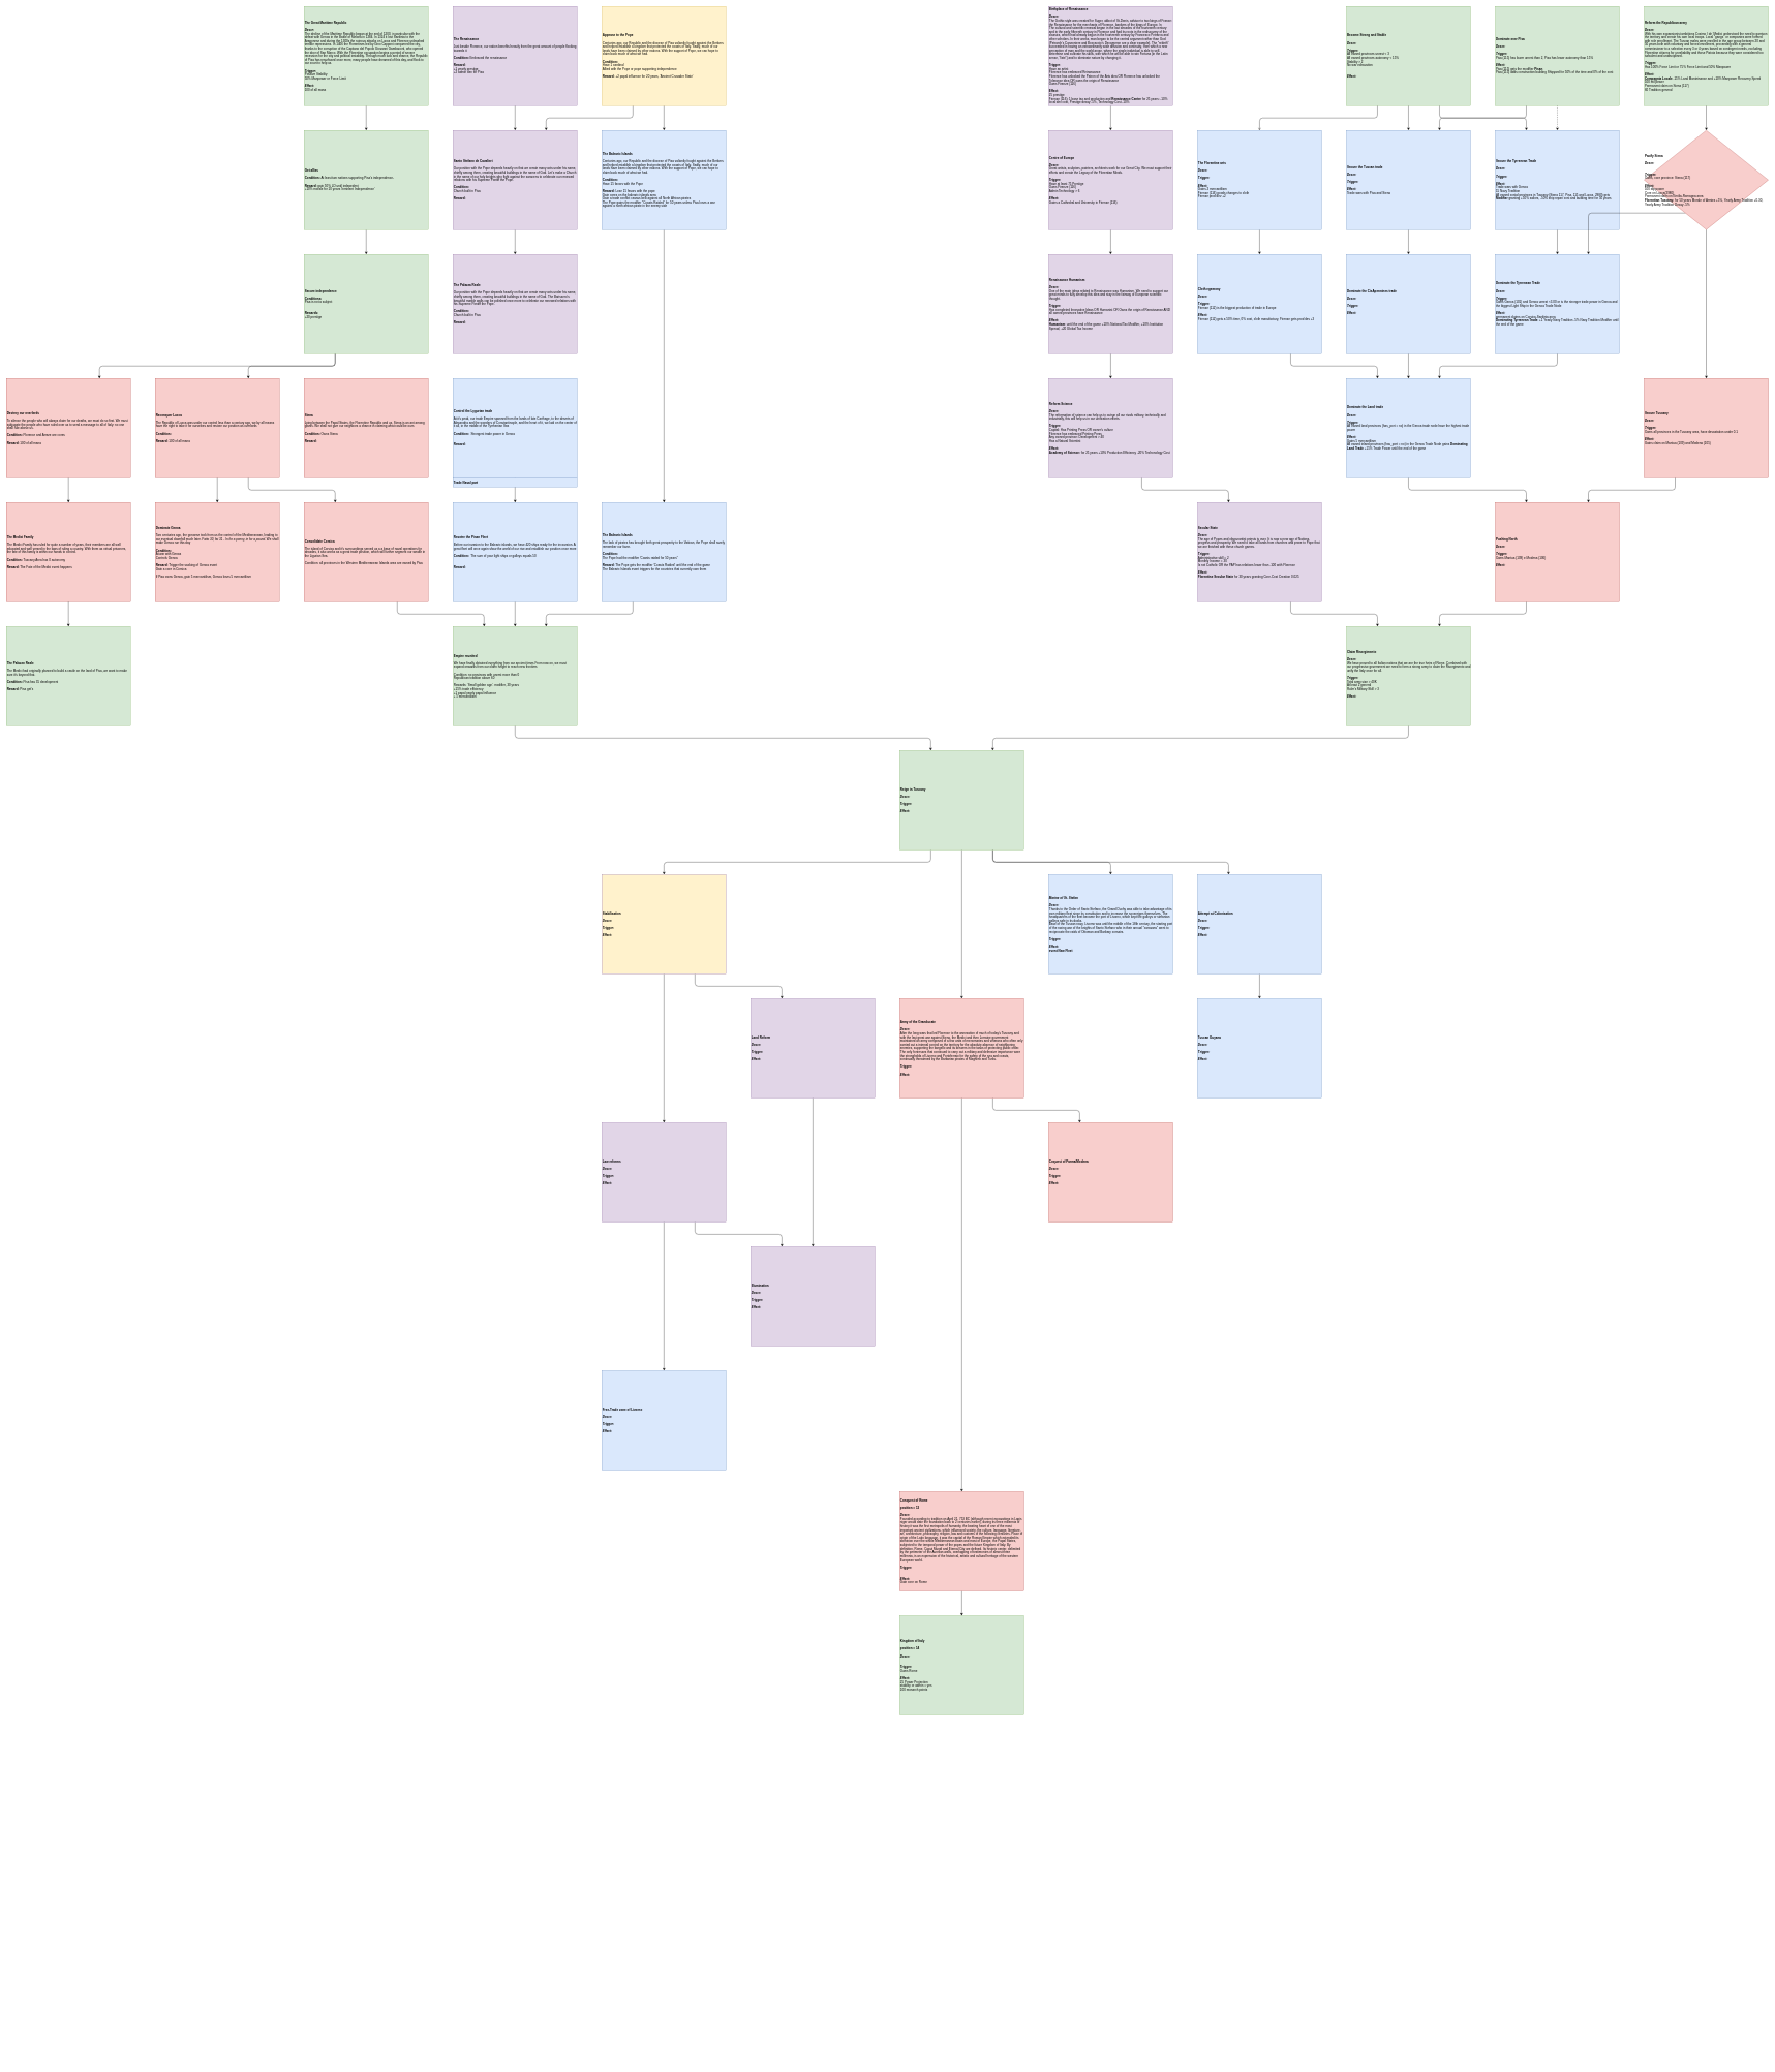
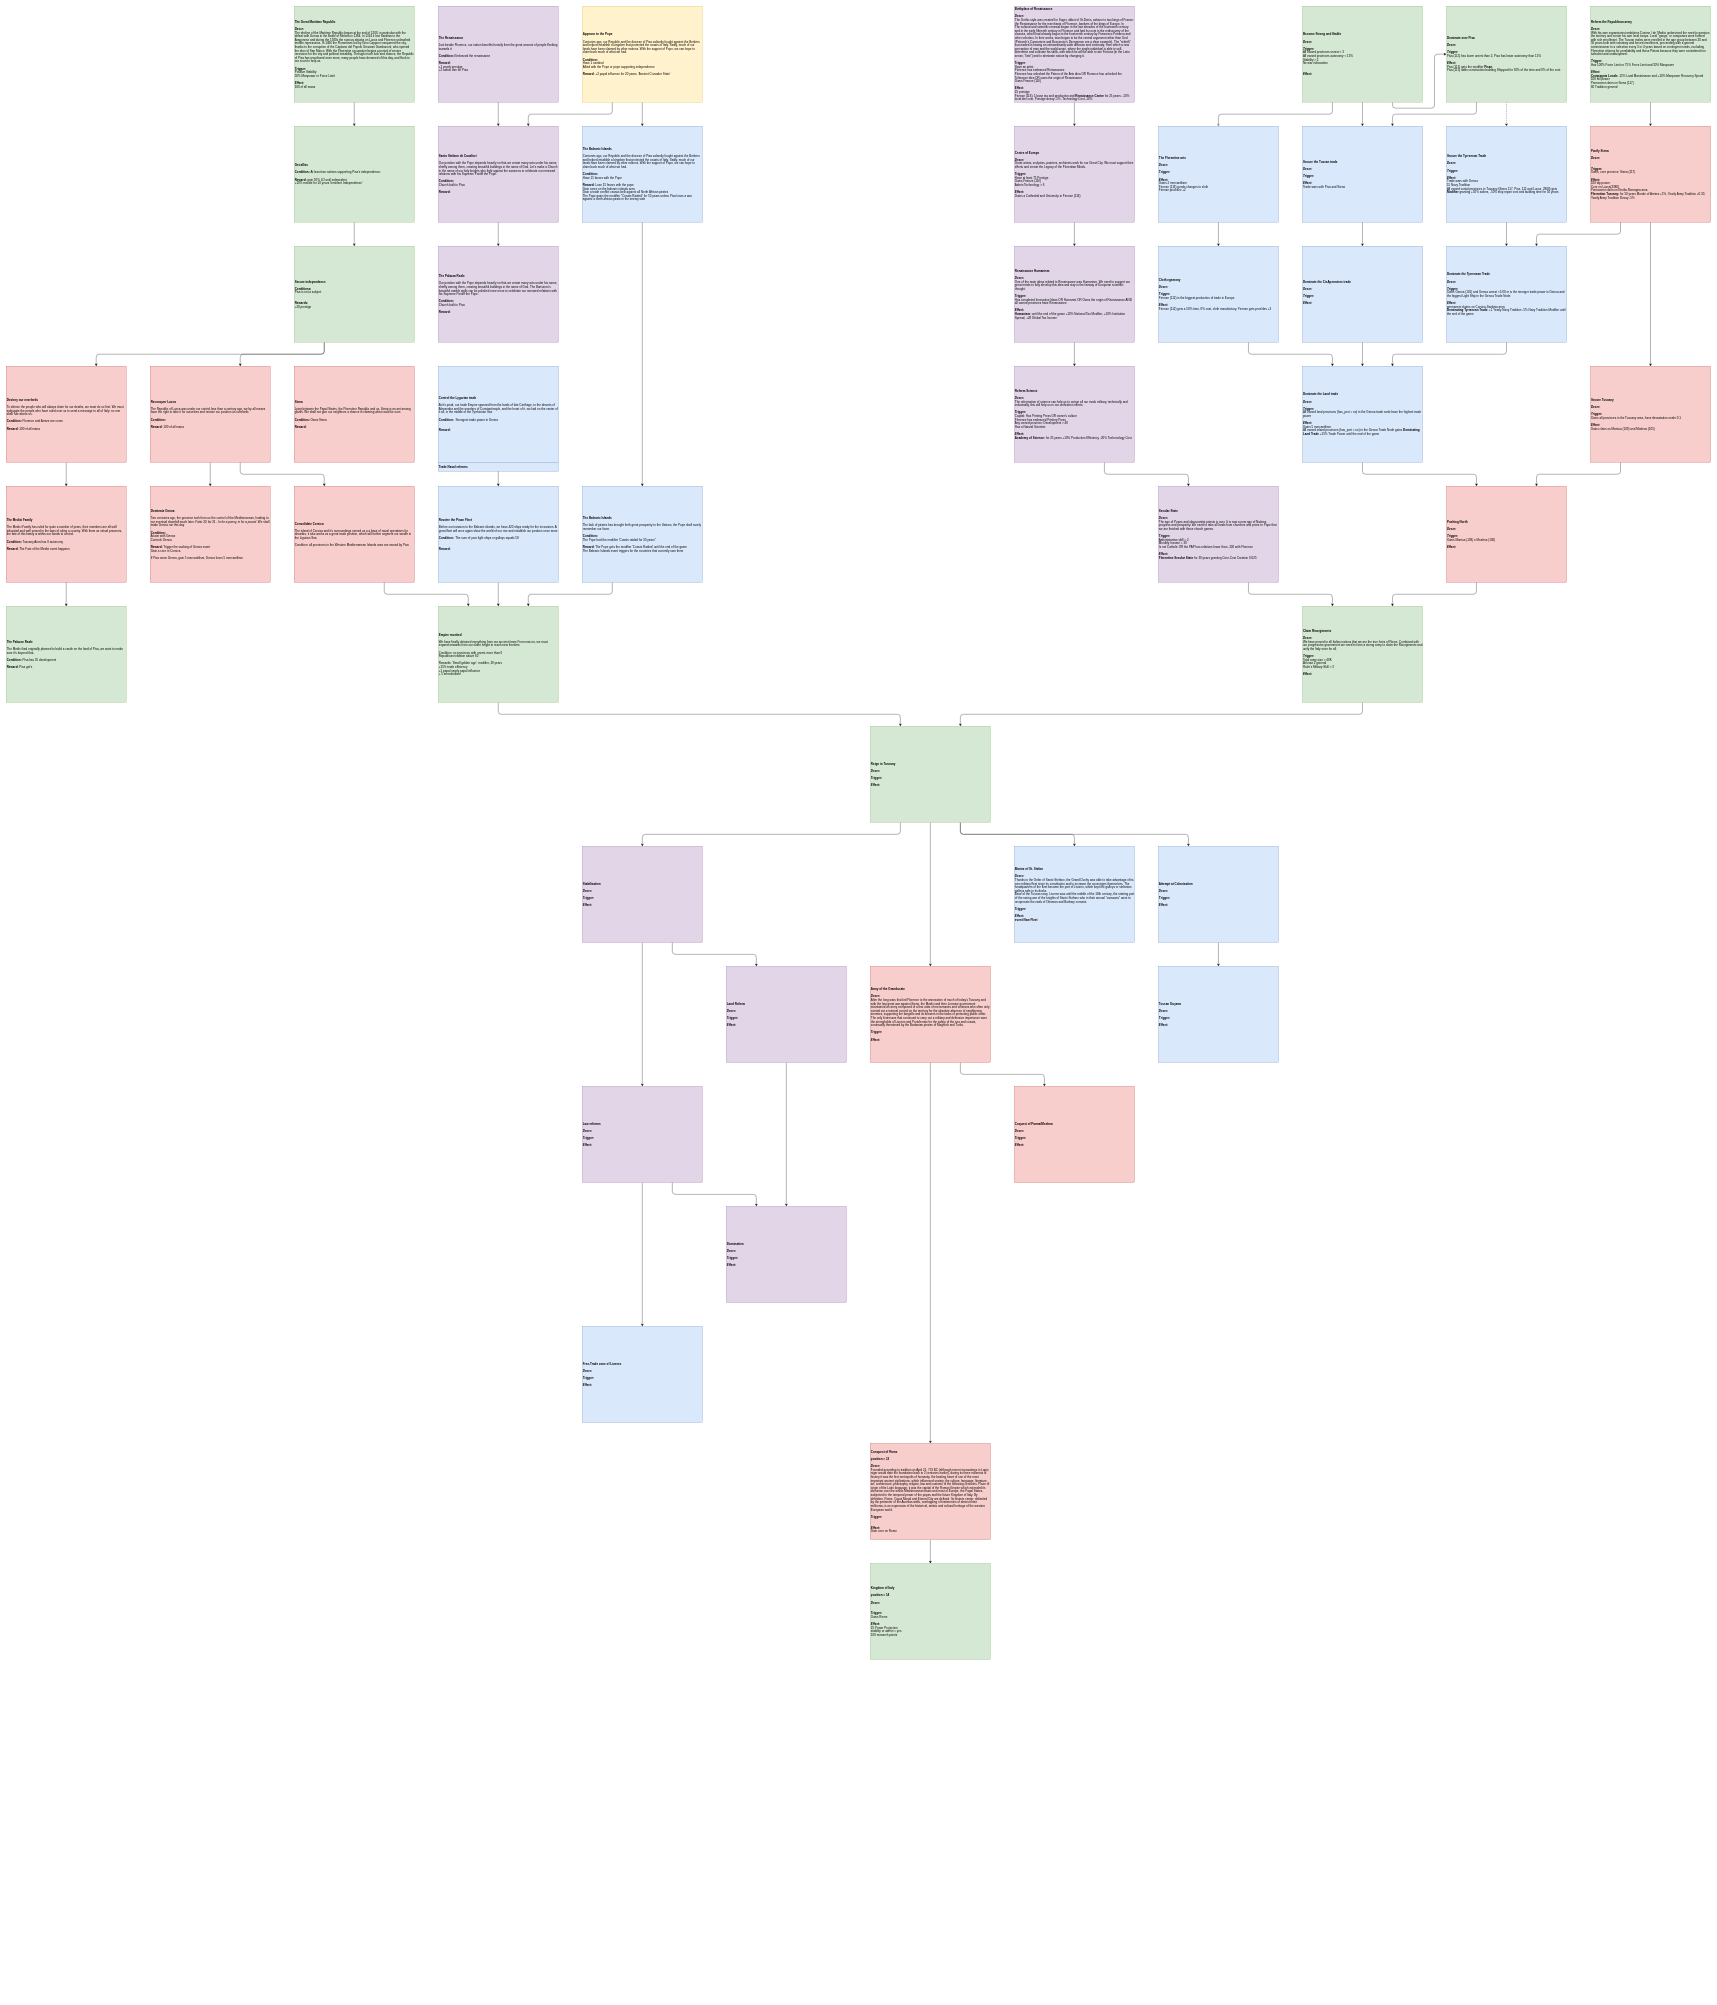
- <mxCell id="16" style="edgeStyle=orthogonalEdgeStyle;orthogonalLoop=1;jettySize=auto;html=1;exitX=0.75;exitY=1;exitDx=0;exitDy=0;align=left;rounded=1;entryX=0.25;entryY=0;entryDx=0;entryDy=0;" parent="1" source="17" target="24" edge="1"><mxGeometry relative="1" as="geometry" /></mxCell>
+ <mxCell id="16" style="edgeStyle=orthogonalEdgeStyle;orthogonalLoop=1;jettySize=auto;html=1;exitX=0.75;exitY=1;exitDx=0;exitDy=0;align=left;rounded=1;" parent="1" source="17" target="20" edge="1"><mxGeometry relative="1" as="geometry" /></mxCell>
- <mxCell id="31" value="&lt;div style=&quot;font-size: 10px;&quot;&gt;&lt;div style=&quot;font-weight: 400; font-size: 10px;&quot;&gt;&lt;b style=&quot;font-size: 10px;&quot;&gt;Pacify Siena&lt;/b&gt;&lt;/div&gt;&lt;div style=&quot;font-weight: 400; font-size: 10px;&quot;&gt;&lt;b style=&quot;font-size: 10px;&quot;&gt;&lt;br style=&quot;font-size: 10px;&quot;&gt;&lt;/b&gt;&lt;/div&gt;&lt;div style=&quot;font-weight: 400; font-size: 10px;&quot;&gt;&lt;i style=&quot;font-size: 10px;&quot;&gt;&lt;b style=&quot;font-size: 10px;&quot;&gt;Descr:&lt;/b&gt;&lt;/i&gt;&lt;/div&gt;&lt;div style=&quot;font-weight: 400; font-size: 10px;&quot;&gt;&lt;div style=&quot;font-size: 10px;&quot;&gt;&lt;br style=&quot;font-size: 10px;&quot;&gt;&lt;/div&gt;&lt;div style=&quot;font-size: 10px;&quot;&gt;&lt;br style=&quot;font-size: 10px;&quot;&gt;&lt;/div&gt;&lt;/div&gt;&lt;div style=&quot;font-weight: 400; font-size: 10px;&quot;&gt;&lt;b style=&quot;font-size: 10px;&quot;&gt;&lt;i style=&quot;font-size: 10px;&quot;&gt;Trigger:&lt;/i&gt;&lt;/b&gt;&lt;/div&gt;&lt;div style=&quot;font-weight: 400; font-size: 10px;&quot;&gt;Owns, core province: Siena (117)&lt;/div&gt;&lt;div style=&quot;font-weight: 400; font-size: 10px;&quot;&gt;&lt;br style=&quot;font-size: 10px;&quot;&gt;&lt;/div&gt;&lt;div style=&quot;font-weight: 400; font-size: 10px;&quot;&gt;&lt;b style=&quot;font-size: 10px;&quot;&gt;&lt;i style=&quot;font-size: 10px;&quot;&gt;Effect:&lt;/i&gt;&lt;/b&gt;&lt;/div&gt;&lt;div style=&quot;font-weight: 400; font-size: 10px;&quot;&gt;100 dip power&lt;/div&gt;&lt;div style=&quot;font-weight: 400; font-size: 10px;&quot;&gt;Core on Lucca(2980)&lt;/div&gt;&lt;div style=&quot;font-weight: 400; font-size: 10px;&quot;&gt;Permanent claim on Emilia-Romagna area&lt;/div&gt;&lt;div style=&quot;font-weight: 400; font-size: 10px;&quot;&gt;&lt;b style=&quot;font-size: 10px;&quot;&gt;Florentian Tuscany:&lt;/b&gt;&amp;nbsp;for 50 years Morale of Armies +5%, Yearly Army Tradition +0.30, Yearly Army Tradition Decay -5%&lt;/div&gt;&lt;/div&gt;" style="rhombus;whiteSpace=wrap;html=1;align=left;fontSize=10;fontStyle=1;fillColor=#f8cecc;strokeColor=#b85450;" parent="1" vertex="1"><mxGeometry x="5300" y="420" width="400" height="320" as="geometry" /></mxCell>
+ <mxCell id="31" value="&lt;div style=&quot;font-size: 10px;&quot;&gt;&lt;div style=&quot;font-weight: 400; font-size: 10px;&quot;&gt;&lt;b style=&quot;font-size: 10px;&quot;&gt;Pacify Siena&lt;/b&gt;&lt;/div&gt;&lt;div style=&quot;font-weight: 400; font-size: 10px;&quot;&gt;&lt;b style=&quot;font-size: 10px;&quot;&gt;&lt;br style=&quot;font-size: 10px;&quot;&gt;&lt;/b&gt;&lt;/div&gt;&lt;div style=&quot;font-weight: 400; font-size: 10px;&quot;&gt;&lt;i style=&quot;font-size: 10px;&quot;&gt;&lt;b style=&quot;font-size: 10px;&quot;&gt;Descr:&lt;/b&gt;&lt;/i&gt;&lt;/div&gt;&lt;div style=&quot;font-weight: 400; font-size: 10px;&quot;&gt;&lt;div style=&quot;font-size: 10px;&quot;&gt;&lt;br style=&quot;font-size: 10px;&quot;&gt;&lt;/div&gt;&lt;div style=&quot;font-size: 10px;&quot;&gt;&lt;br style=&quot;font-size: 10px;&quot;&gt;&lt;/div&gt;&lt;/div&gt;&lt;div style=&quot;font-weight: 400; font-size: 10px;&quot;&gt;&lt;b style=&quot;font-size: 10px;&quot;&gt;&lt;i style=&quot;font-size: 10px;&quot;&gt;Trigger:&lt;/i&gt;&lt;/b&gt;&lt;/div&gt;&lt;div style=&quot;font-weight: 400; font-size: 10px;&quot;&gt;Owns, core province: Siena (117)&lt;/div&gt;&lt;div style=&quot;font-weight: 400; font-size: 10px;&quot;&gt;&lt;br style=&quot;font-size: 10px;&quot;&gt;&lt;/div&gt;&lt;div style=&quot;font-weight: 400; font-size: 10px;&quot;&gt;&lt;b style=&quot;font-size: 10px;&quot;&gt;&lt;i style=&quot;font-size: 10px;&quot;&gt;Effect:&lt;/i&gt;&lt;/b&gt;&lt;/div&gt;&lt;div style=&quot;font-weight: 400; font-size: 10px;&quot;&gt;100 dip power&lt;/div&gt;&lt;div style=&quot;font-weight: 400; font-size: 10px;&quot;&gt;Core on Lucca(2980)&lt;/div&gt;&lt;div style=&quot;font-weight: 400; font-size: 10px;&quot;&gt;Permanent claim on Emilia-Romagna area&lt;/div&gt;&lt;div style=&quot;font-weight: 400; font-size: 10px;&quot;&gt;&lt;b style=&quot;font-size: 10px;&quot;&gt;Florentian Tuscany:&lt;/b&gt;&amp;nbsp;for 50 years Morale of Armies +5%, Yearly Army Tradition +0.30, Yearly Army Tradition Decay -5%&lt;/div&gt;&lt;/div&gt;" style="rounded=0;whiteSpace=wrap;html=1;align=left;fontSize=10;fontStyle=1;fillColor=#f8cecc;strokeColor=#b85450;" parent="1" vertex="1"><mxGeometry x="5300" y="420" width="400" height="320" as="geometry" /></mxCell>
- <mxCell id="118" value="Trade Naval part" style="text;html=1;strokeColor=#6c8ebf;fillColor=#dae8fc;align=left;verticalAlign=middle;whiteSpace=wrap;rounded=0;fontSize=10;fontStyle=1" parent="1" vertex="1"><mxGeometry x="1460" y="1540" width="400" height="30" as="geometry" /></mxCell>
+ <mxCell id="118" value="Trade Naval reforms" style="text;html=1;strokeColor=#6c8ebf;fillColor=#dae8fc;align=left;verticalAlign=middle;whiteSpace=wrap;rounded=0;fontSize=10;fontStyle=1" parent="1" vertex="1"><mxGeometry x="1460" y="1540" width="400" height="30" as="geometry" /></mxCell>
- <mxCell id="66" value="Stabilisation&lt;div style=&quot;font-weight: 400; font-size: 10px;&quot;&gt;&lt;b style=&quot;font-size: 10px;&quot;&gt;&lt;i style=&quot;font-size: 10px;&quot;&gt;&lt;br class=&quot;Apple-interchange-newline&quot; style=&quot;font-size: 10px;&quot;&gt;Descr:&lt;/i&gt;&lt;/b&gt;&lt;/div&gt;&lt;div style=&quot;font-weight: 400; font-size: 10px;&quot;&gt;&lt;b style=&quot;font-size: 10px;&quot;&gt;&lt;i style=&quot;font-size: 10px;&quot;&gt;&lt;br style=&quot;font-size: 10px;&quot;&gt;&lt;/i&gt;&lt;/b&gt;&lt;/div&gt;&lt;div style=&quot;font-weight: 400; font-size: 10px;&quot;&gt;&lt;b style=&quot;font-size: 10px;&quot;&gt;&lt;i style=&quot;font-size: 10px;&quot;&gt;Trigger:&lt;/i&gt;&lt;/b&gt;&lt;/div&gt;&lt;div style=&quot;font-weight: 400; font-size: 10px;&quot;&gt;&lt;b style=&quot;font-size: 10px;&quot;&gt;&lt;i style=&quot;font-size: 10px;&quot;&gt;&lt;br style=&quot;font-size: 10px;&quot;&gt;&lt;/i&gt;&lt;/b&gt;&lt;/div&gt;&lt;div style=&quot;font-weight: 400; font-size: 10px;&quot;&gt;&lt;b style=&quot;font-size: 10px;&quot;&gt;&lt;i style=&quot;font-size: 10px;&quot;&gt;Effect:&lt;/i&gt;&lt;/b&gt;&lt;/div&gt;" style="rounded=0;whiteSpace=wrap;html=1;align=left;fontSize=10;fontStyle=1;labelBackgroundColor=none;fillColor=#fff2cc;strokeColor=#9673a6;" parent="1" vertex="1"><mxGeometry y="2820" width="400" height="320" as="geometry" x="1940" /></mxCell>
+ <mxCell id="66" value="Stabilisation&lt;div style=&quot;font-weight: 400; font-size: 10px;&quot;&gt;&lt;b style=&quot;font-size: 10px;&quot;&gt;&lt;i style=&quot;font-size: 10px;&quot;&gt;&lt;br class=&quot;Apple-interchange-newline&quot; style=&quot;font-size: 10px;&quot;&gt;Descr:&lt;/i&gt;&lt;/b&gt;&lt;/div&gt;&lt;div style=&quot;font-weight: 400; font-size: 10px;&quot;&gt;&lt;b style=&quot;font-size: 10px;&quot;&gt;&lt;i style=&quot;font-size: 10px;&quot;&gt;&lt;br style=&quot;font-size: 10px;&quot;&gt;&lt;/i&gt;&lt;/b&gt;&lt;/div&gt;&lt;div style=&quot;font-weight: 400; font-size: 10px;&quot;&gt;&lt;b style=&quot;font-size: 10px;&quot;&gt;&lt;i style=&quot;font-size: 10px;&quot;&gt;Trigger:&lt;/i&gt;&lt;/b&gt;&lt;/div&gt;&lt;div style=&quot;font-weight: 400; font-size: 10px;&quot;&gt;&lt;b style=&quot;font-size: 10px;&quot;&gt;&lt;i style=&quot;font-size: 10px;&quot;&gt;&lt;br style=&quot;font-size: 10px;&quot;&gt;&lt;/i&gt;&lt;/b&gt;&lt;/div&gt;&lt;div style=&quot;font-weight: 400; font-size: 10px;&quot;&gt;&lt;b style=&quot;font-size: 10px;&quot;&gt;&lt;i style=&quot;font-size: 10px;&quot;&gt;Effect:&lt;/i&gt;&lt;/b&gt;&lt;/div&gt;" style="rounded=0;whiteSpace=wrap;html=1;align=left;fontSize=10;fontStyle=1;labelBackgroundColor=none;fillColor=#e1d5e7;strokeColor=#9673a6;" parent="1" vertex="1"><mxGeometry y="2820" width="400" height="320" as="geometry" x="1940" /></mxCell>
